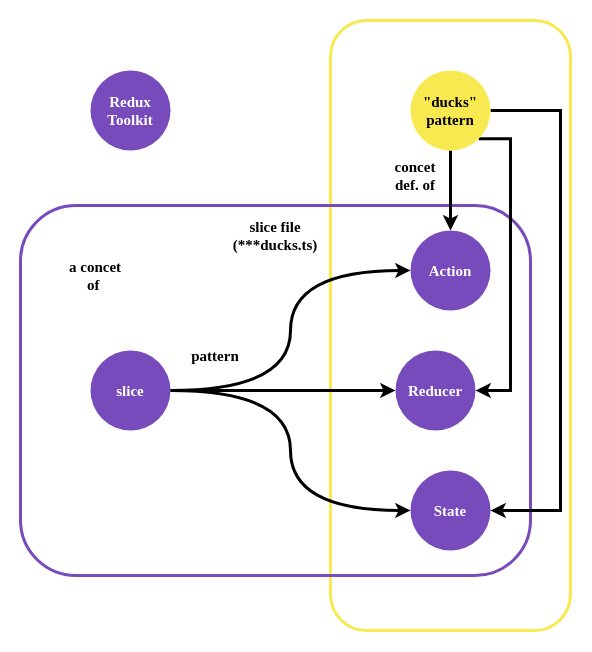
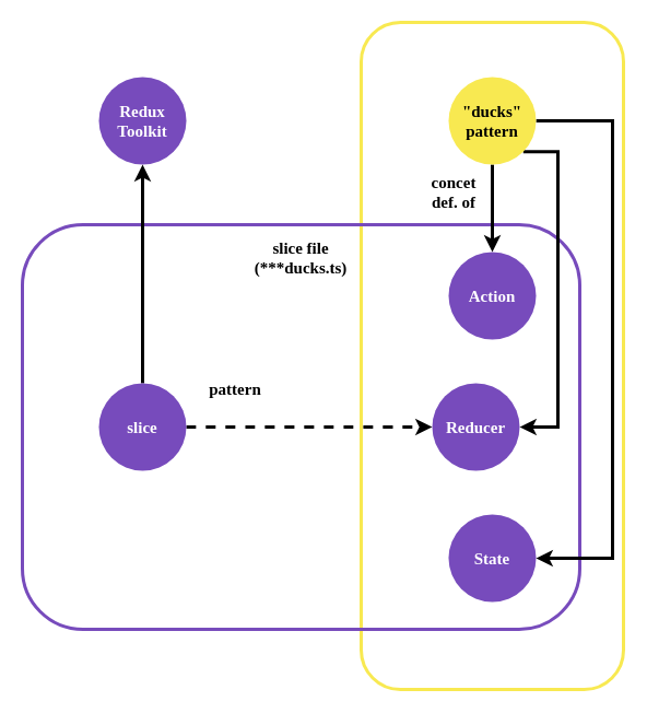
+ <mxCell id="5" style="edgeStyle=orthogonalEdgeStyle;rounded=0;orthogonalLoop=1;jettySize=auto;html=1;strokeWidth=3;" edge="1" parent="1" source="9" target="4"><mxGeometry relative="1" as="geometry" /></mxCell>
- <mxCell id="10" value="&lt;font face=&quot;Ubuntu&quot; style=&quot;font-size: 15px;&quot;&gt;&lt;b&gt;a concet of&amp;nbsp;&lt;/b&gt;&lt;/font&gt;" style="text;html=1;strokeColor=none;fillColor=none;align=center;verticalAlign=middle;whiteSpace=wrap;rounded=0;" vertex="1" parent="1"><mxGeometry x="60" y="260" width="70" height="30" as="geometry" /></mxCell>
- <mxCell id="6" style="edgeStyle=orthogonalEdgeStyle;rounded=0;orthogonalLoop=1;jettySize=auto;html=1;exitX=1;exitY=0.5;exitDx=0;exitDy=0;entryX=0;entryY=0.5;entryDx=0;entryDy=0;strokeWidth=3;curved=1;" edge="1" parent="1" source="9" target="11"><mxGeometry relative="1" as="geometry" /></mxCell>
- <mxCell id="7" style="edgeStyle=orthogonalEdgeStyle;rounded=0;orthogonalLoop=1;jettySize=auto;html=1;exitX=1;exitY=0.5;exitDx=0;exitDy=0;curved=1;strokeWidth=3;" edge="1" parent="1" source="9" target="12"><mxGeometry relative="1" as="geometry" /></mxCell>
+ <mxCell id="7" style="edgeStyle=orthogonalEdgeStyle;rounded=0;orthogonalLoop=1;jettySize=auto;html=1;exitX=1;exitY=0.5;exitDx=0;exitDy=0;curved=1;strokeWidth=3;dashed=1;" edge="1" parent="1" source="9" target="12"><mxGeometry relative="1" as="geometry" /></mxCell>
- <mxCell id="8" style="edgeStyle=orthogonalEdgeStyle;rounded=0;orthogonalLoop=1;jettySize=auto;html=1;exitX=1;exitY=0.5;exitDx=0;exitDy=0;entryX=0;entryY=0.5;entryDx=0;entryDy=0;curved=1;strokeWidth=3;" edge="1" parent="1" source="9" target="13"><mxGeometry relative="1" as="geometry" /></mxCell>
